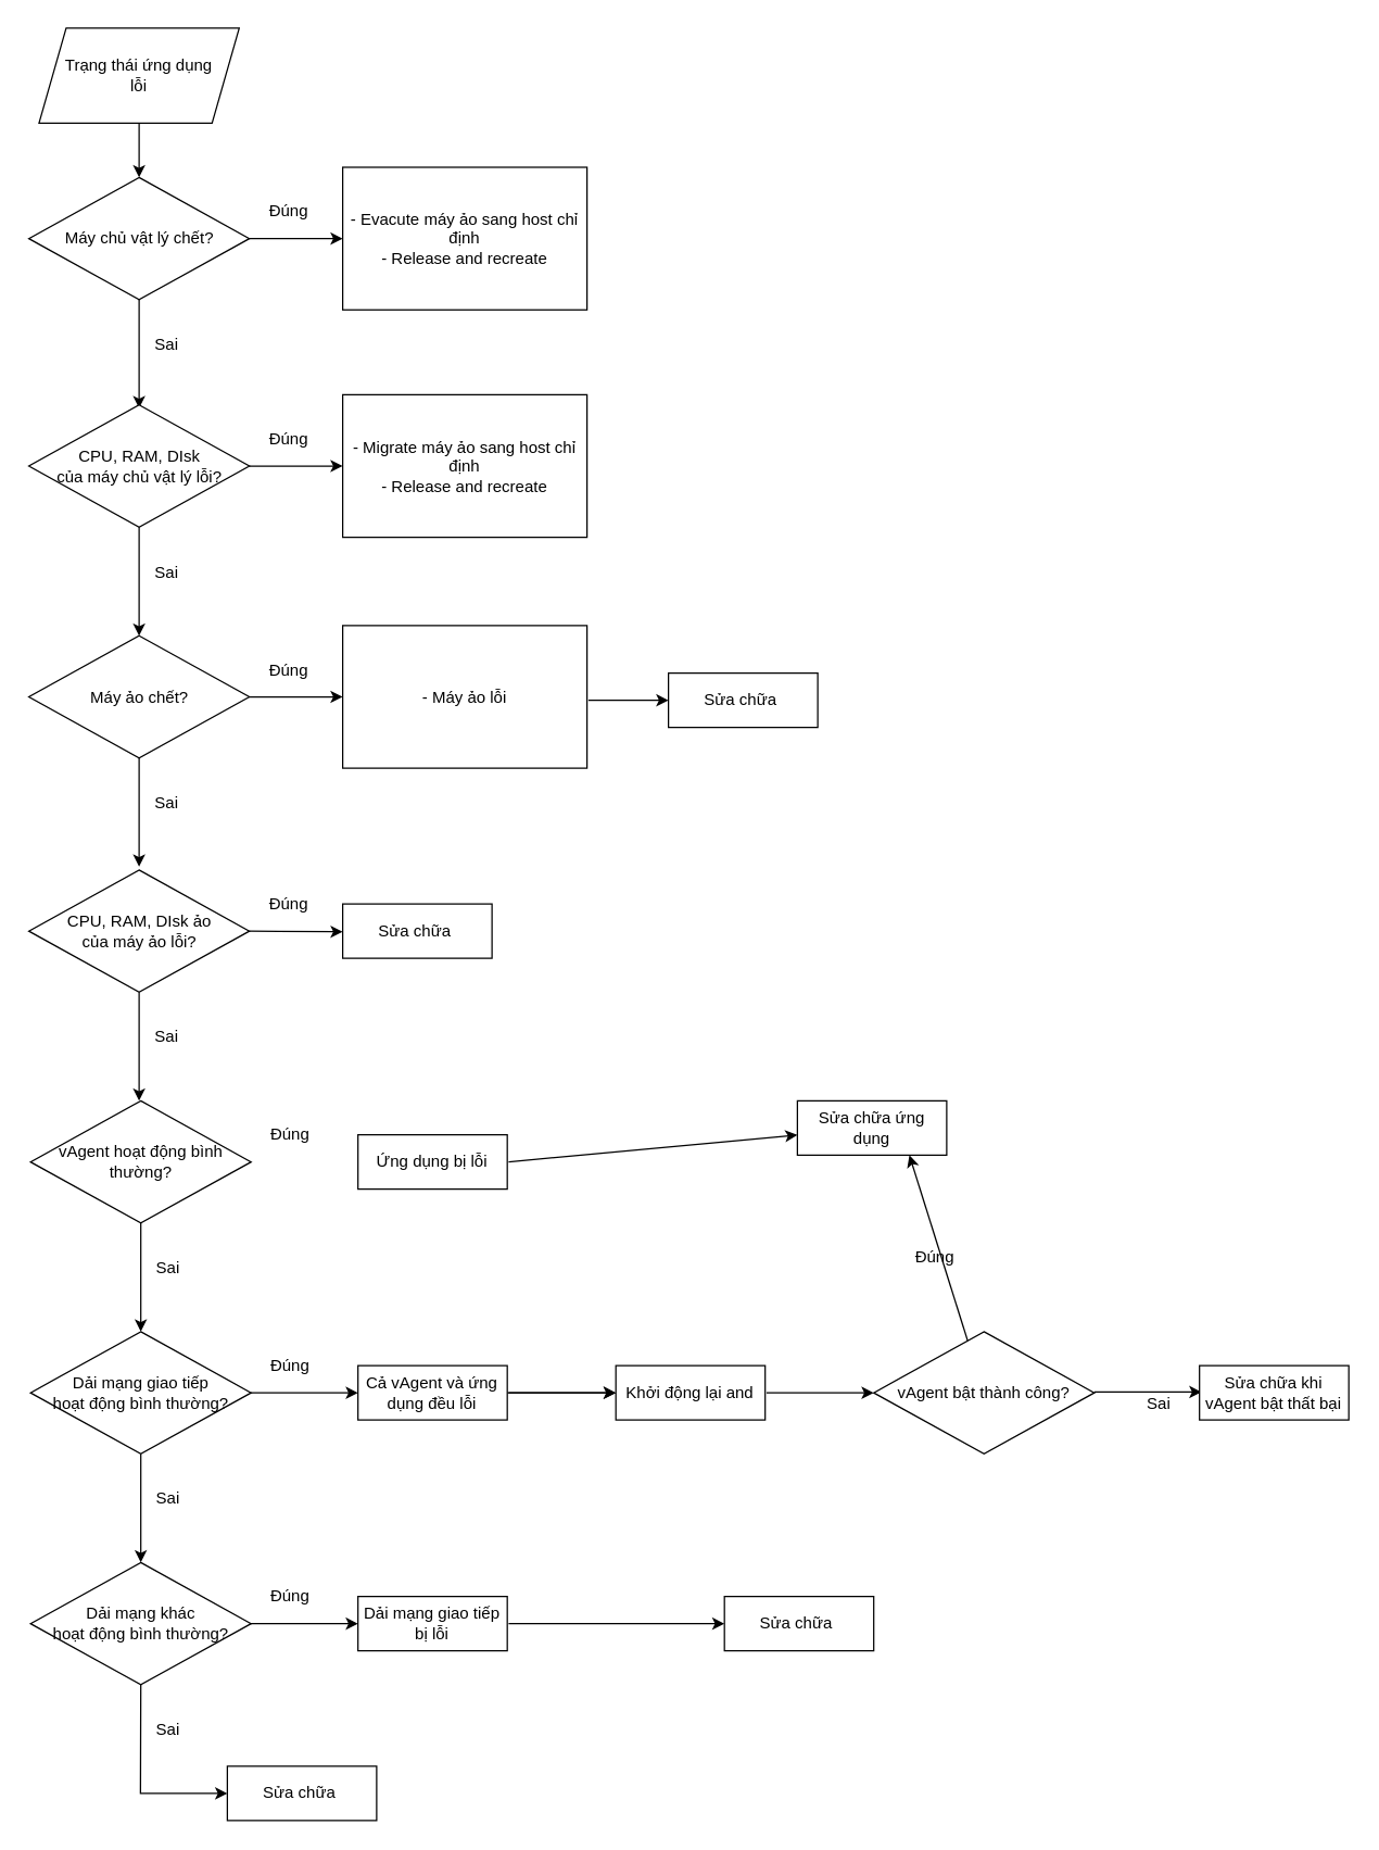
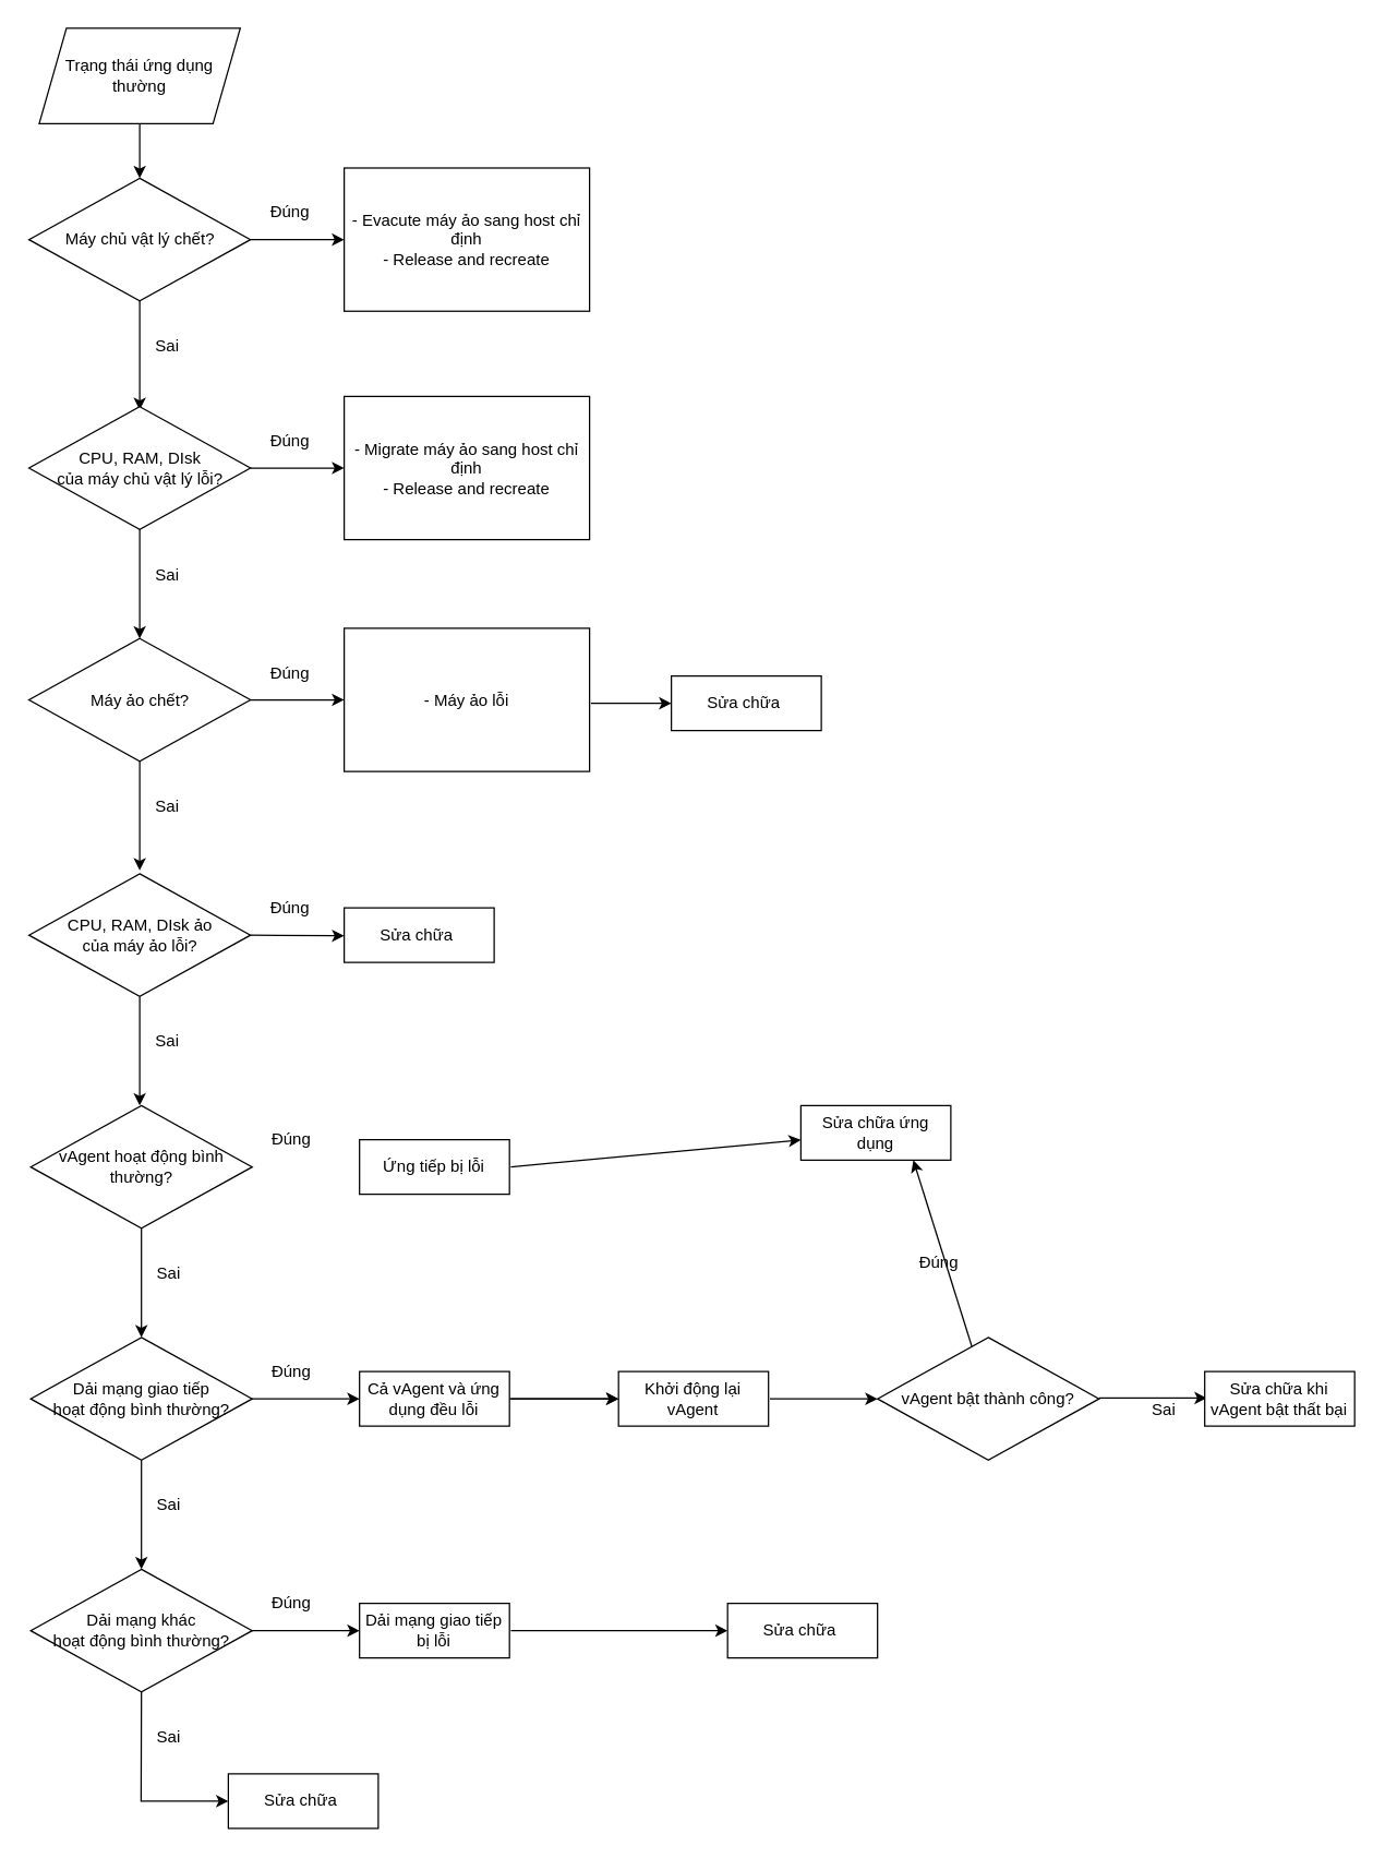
- <mxCell id="2" value="Trạng thái ứng dụng &lt;br&gt;lỗi" style="shape=parallelogram;perimeter=parallelogramPerimeter;whiteSpace=wrap;html=1;fixedSize=1;" parent="1" vertex="1"><mxGeometry x="28.25" y="20" width="147.5" height="70" as="geometry" /></mxCell>
+ <mxCell id="2" value="Trạng thái ứng dụng &lt;br&gt;thường" style="shape=parallelogram;perimeter=parallelogramPerimeter;whiteSpace=wrap;html=1;fixedSize=1;" parent="1" vertex="1"><mxGeometry x="28.25" y="20" width="147.5" height="70" as="geometry" /></mxCell>
- <mxCell id="4" value="Ứng dụng bị lỗi" style="rounded=0;whiteSpace=wrap;html=1;" parent="1" vertex="1"><mxGeometry x="263.25" y="835" width="110" height="40" as="geometry" /></mxCell>
+ <mxCell id="4" value="Ứng tiếp bị lỗi" style="rounded=0;whiteSpace=wrap;html=1;" parent="1" vertex="1"><mxGeometry x="263.25" y="835" width="110" height="40" as="geometry" /></mxCell>
- <mxCell id="26" value="Khởi động lại and" style="rounded=0;whiteSpace=wrap;html=1;" vertex="1" parent="1"><mxGeometry x="453.25" y="1005" width="110" height="40" as="geometry" /></mxCell>
+ <mxCell id="26" value="Khởi động lại vAgent" style="rounded=0;whiteSpace=wrap;html=1;" vertex="1" parent="1"><mxGeometry x="453.25" y="1005" width="110" height="40" as="geometry" /></mxCell>
